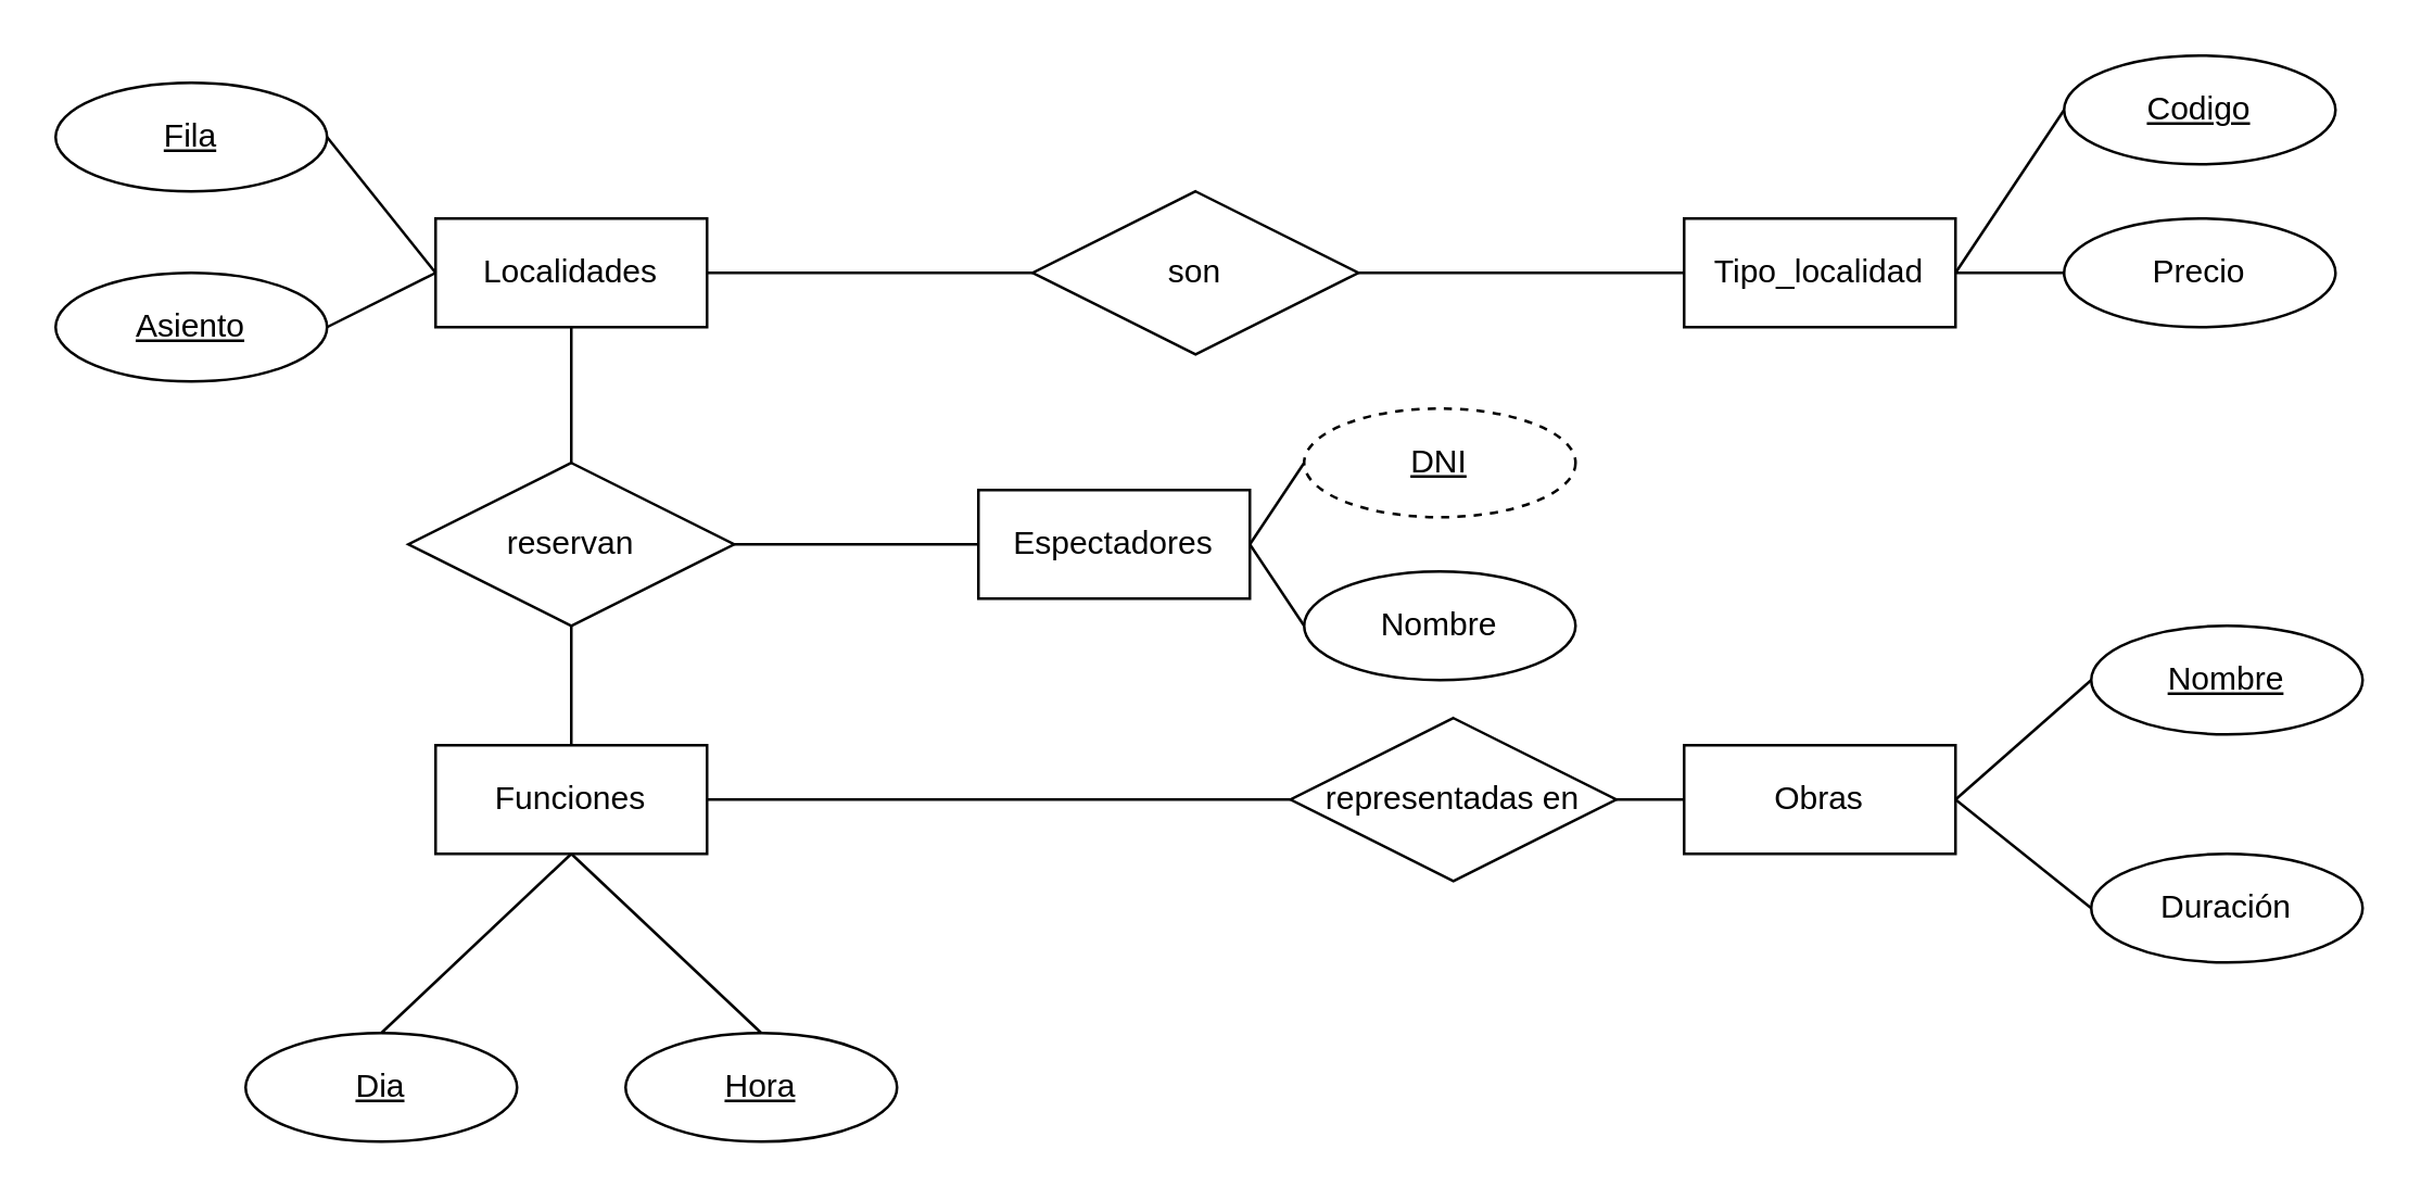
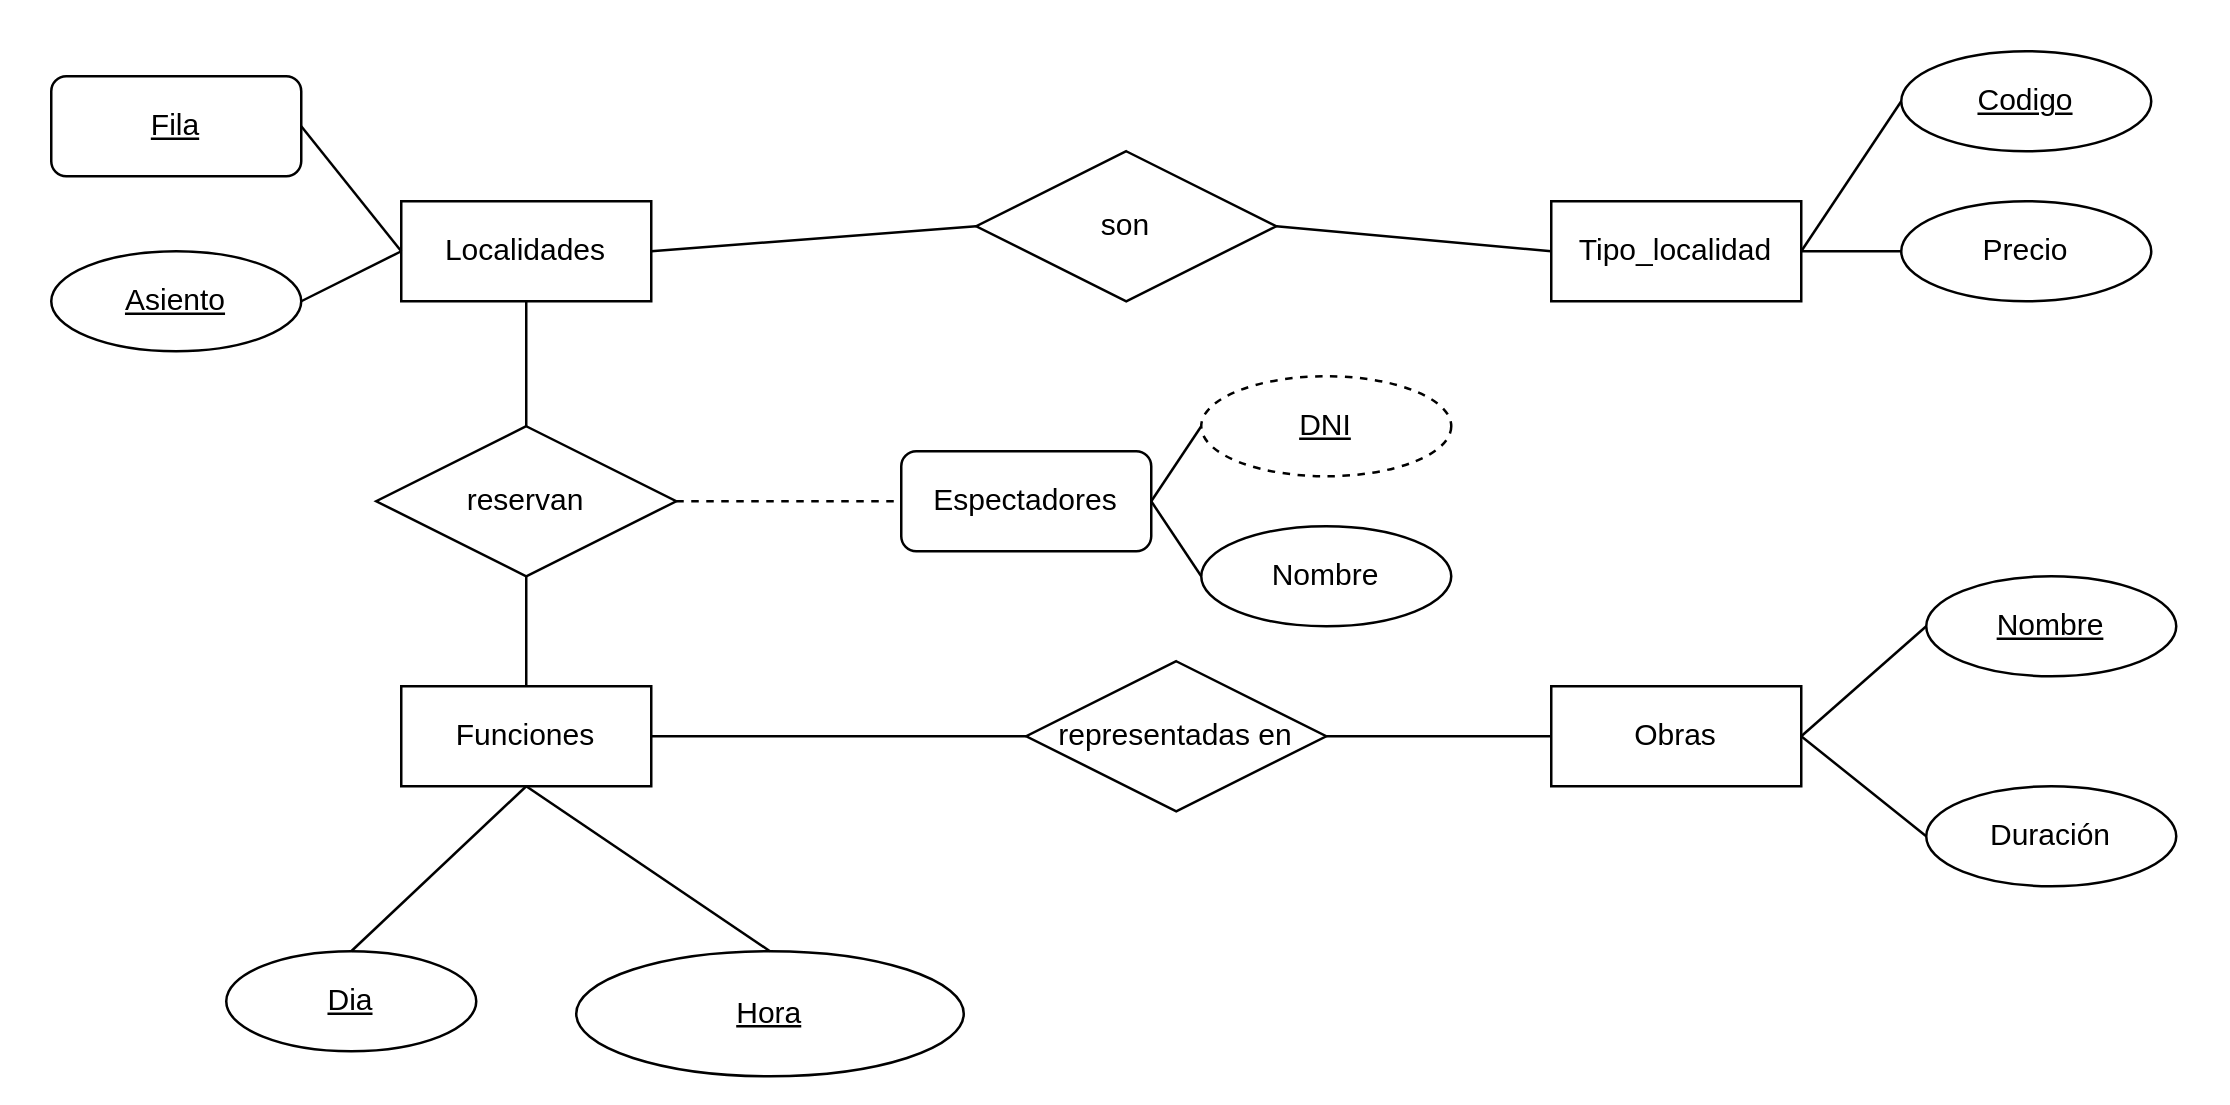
- <mxCell id="11" value="Fila" style="ellipse;whiteSpace=wrap;html=1;align=center;fontStyle=4;" vertex="1" parent="1"><mxGeometry x="20" y="30" width="100" height="40" as="geometry" /></mxCell>
+ <mxCell id="11" value="Fila" style="whiteSpace=wrap;html=1;align=center;fontStyle=4;rounded=1;" vertex="1" parent="1"><mxGeometry x="20" y="30" width="100" height="40" as="geometry" /></mxCell>
- <mxCell id="3" value="son" style="shape=rhombus;perimeter=rhombusPerimeter;whiteSpace=wrap;html=1;align=center;" vertex="1" parent="1"><mxGeometry x="380" y="70" width="120" height="60" as="geometry" /></mxCell>
+ <mxCell id="3" value="son" style="shape=rhombus;perimeter=rhombusPerimeter;whiteSpace=wrap;html=1;align=center;" vertex="1" parent="1"><mxGeometry x="390" y="60" width="120" height="60" as="geometry" /></mxCell>
- <mxCell id="32" value="" style="endArrow=none;html=1;rounded=0;exitX=1;exitY=0.5;exitDx=0;exitDy=0;entryX=0;entryY=0.5;entryDx=0;entryDy=0;" edge="1" parent="1" source="29" target="28"><mxGeometry relative="1" as="geometry"><mxPoint x="410" y="240" as="sourcePoint" /><mxPoint x="570" y="240" as="targetPoint" /></mxGeometry></mxCell>
+ <mxCell id="32" value="" style="endArrow=none;html=1;rounded=0;exitX=1;exitY=0.5;exitDx=0;exitDy=0;entryX=0;entryY=0.5;entryDx=0;entryDy=0;dashed=1;" edge="1" parent="1" source="29" target="28"><mxGeometry relative="1" as="geometry"><mxPoint x="410" y="240" as="sourcePoint" /><mxPoint x="570" y="240" as="targetPoint" /></mxGeometry></mxCell>
- <mxCell id="28" value="Espectadores" style="whiteSpace=wrap;html=1;align=center;" vertex="1" parent="1"><mxGeometry x="360" y="180" width="100" height="40" as="geometry" /></mxCell>
+ <mxCell id="28" value="Espectadores" style="whiteSpace=wrap;html=1;align=center;rounded=1;" vertex="1" parent="1"><mxGeometry x="360" y="180" width="100" height="40" as="geometry" /></mxCell>
- <mxCell id="21" value="representadas en" style="shape=rhombus;perimeter=rhombusPerimeter;whiteSpace=wrap;html=1;align=center;" vertex="1" parent="1"><mxGeometry x="475" y="264" width="120" height="60" as="geometry" /></mxCell>
+ <mxCell id="21" value="representadas en" style="shape=rhombus;perimeter=rhombusPerimeter;whiteSpace=wrap;html=1;align=center;" vertex="1" parent="1"><mxGeometry x="410" y="264" width="120" height="60" as="geometry" /></mxCell>
- <mxCell id="25" value="Hora" style="ellipse;whiteSpace=wrap;html=1;align=center;fontStyle=4;" vertex="1" parent="1"><mxGeometry x="230" y="380" width="100" height="40" as="geometry" /></mxCell>
+ <mxCell id="25" value="Hora" style="ellipse;whiteSpace=wrap;html=1;align=center;fontStyle=4;" vertex="1" parent="1"><mxGeometry x="230" y="380" width="155" height="50" as="geometry" /></mxCell>
